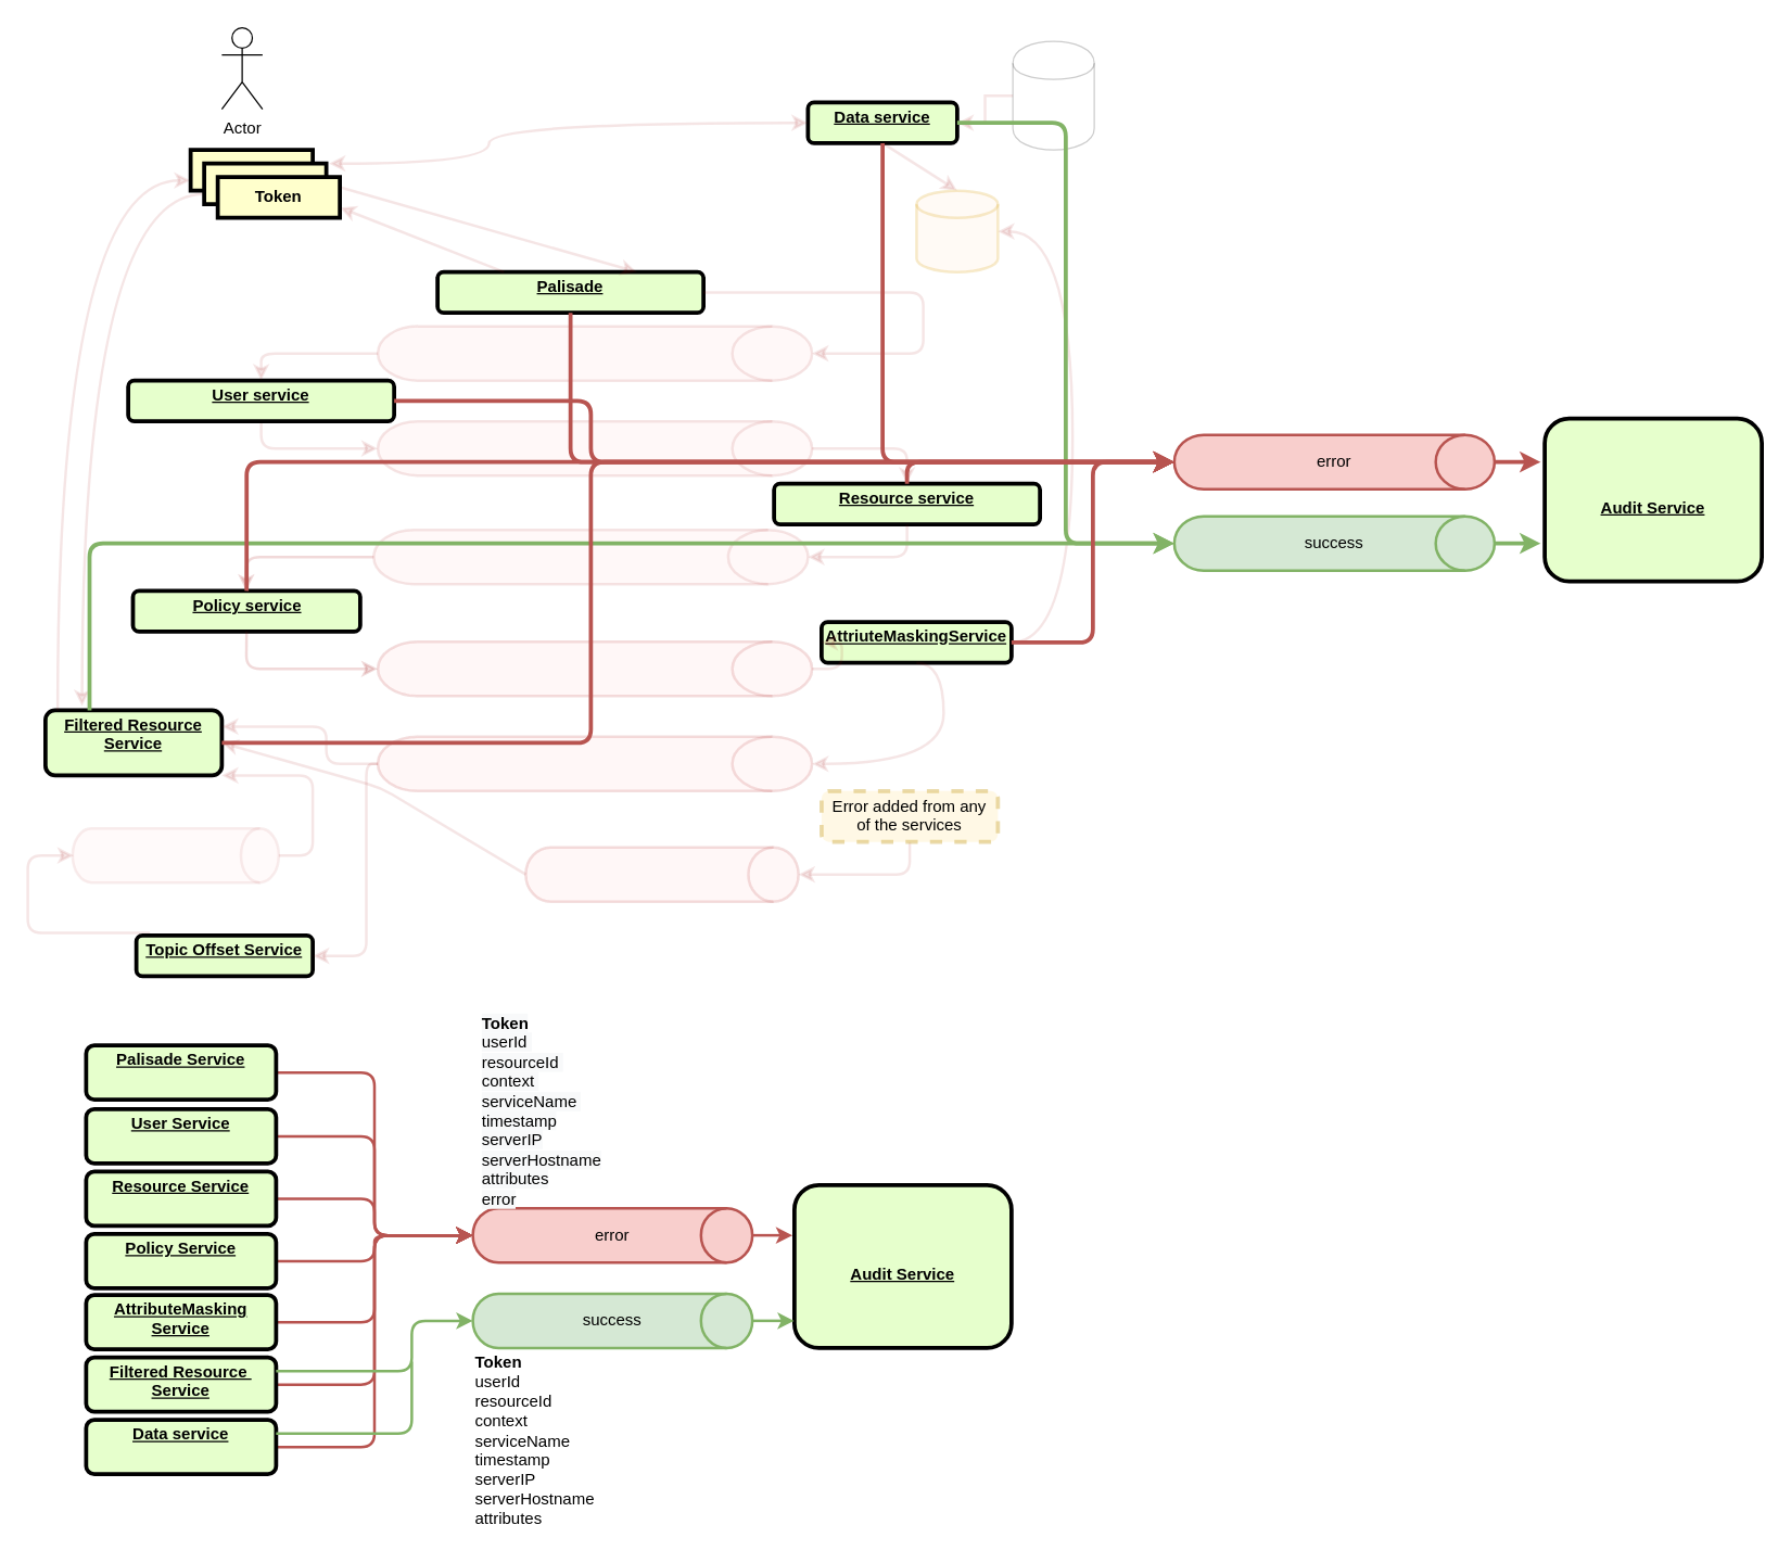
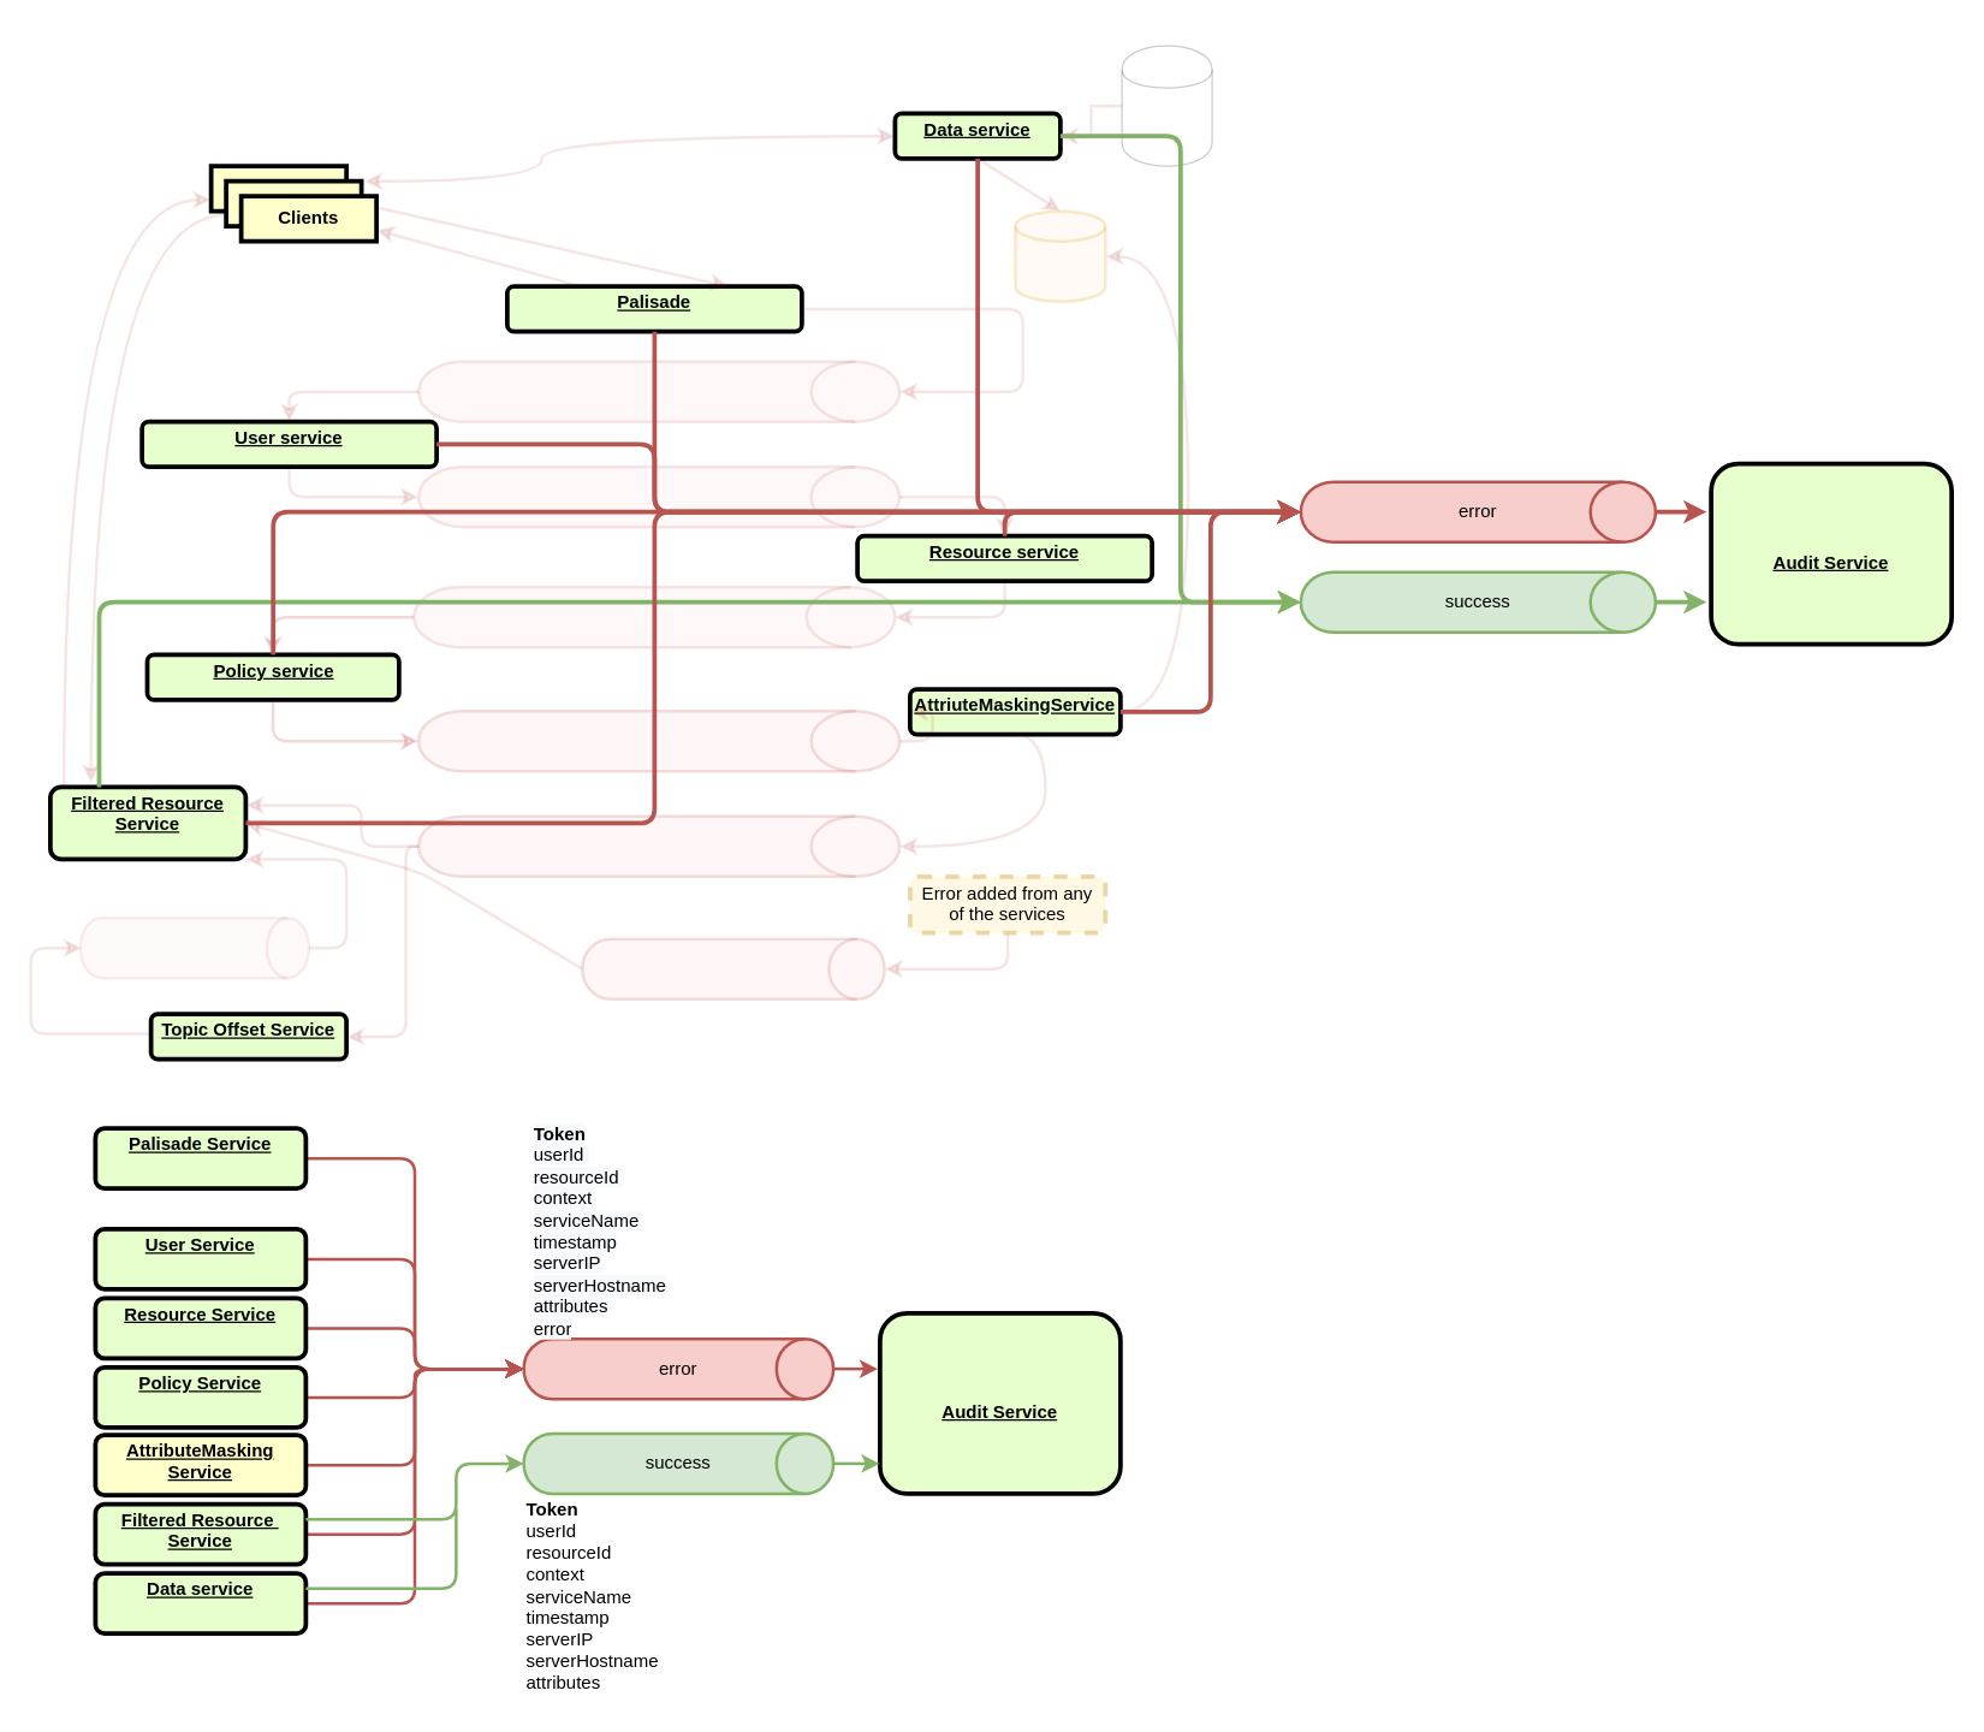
- <mxCell id="10" value="Actor" style="shape=umlActor;verticalLabelPosition=bottom;labelBackgroundColor=#ffffff;verticalAlign=top;html=1;outlineConnect=0;" parent="2" vertex="1"><mxGeometry x="143" width="30" height="60" as="geometry" /></mxCell>
- <mxCell id="46" value="Token" style="whiteSpace=wrap;align=center;verticalAlign=middle;fontStyle=1;strokeWidth=3;fillColor=#FFFFCC;" parent="43" vertex="1"><mxGeometry x="20" y="20" width="90" height="30" as="geometry" /></mxCell>
+ <mxCell id="46" value="Clients" style="whiteSpace=wrap;align=center;verticalAlign=middle;fontStyle=1;strokeWidth=3;fillColor=#FFFFCC;" parent="43" vertex="1"><mxGeometry x="20" y="20" width="90" height="30" as="geometry" /></mxCell>
- <mxCell id="8" value="&lt;p style=&quot;margin: 0px ; margin-top: 4px ; text-align: center ; text-decoration: underline&quot;&gt;Palisade&lt;/p&gt;" style="verticalAlign=middle;align=center;overflow=fill;fontSize=12;fontFamily=Helvetica;html=1;rounded=1;fontStyle=1;strokeWidth=3;fillColor=#E6FFCC;" parent="2" vertex="1"><mxGeometry x="302" y="180" width="196" height="30" as="geometry" /></mxCell>
+ <mxCell id="8" value="&lt;p style=&quot;margin: 0px ; margin-top: 4px ; text-align: center ; text-decoration: underline&quot;&gt;Palisade&lt;/p&gt;" style="verticalAlign=middle;align=center;overflow=fill;fontSize=12;fontFamily=Helvetica;html=1;rounded=1;fontStyle=1;strokeWidth=3;fillColor=#E6FFCC;" parent="2" vertex="1"><mxGeometry x="317" y="170" width="196" height="30" as="geometry" /></mxCell>
- <mxCell id="31" value="&lt;p style=&quot;margin: 0px ; margin-top: 4px ; text-align: center ; text-decoration: underline&quot;&gt;Topic Offset Service&lt;/p&gt;" style="verticalAlign=middle;align=center;overflow=fill;fontSize=12;fontFamily=Helvetica;html=1;rounded=1;fontStyle=1;strokeWidth=3;fillColor=#E6FFCC;" parent="2" vertex="1"><mxGeometry x="80" y="669" width="130" height="30" as="geometry" /></mxCell>
+ <mxCell id="31" value="&lt;p style=&quot;margin: 0px ; margin-top: 4px ; text-align: center ; text-decoration: underline&quot;&gt;Topic Offset Service&lt;/p&gt;" style="verticalAlign=middle;align=center;overflow=fill;fontSize=12;fontFamily=Helvetica;html=1;rounded=1;fontStyle=1;strokeWidth=3;fillColor=#E6FFCC;" parent="2" vertex="1"><mxGeometry x="80" y="654" width="130" height="30" as="geometry" /></mxCell>
- <mxCell id="68" value="&lt;p style=&quot;margin: 0px ; margin-top: 4px ; text-align: center ; text-decoration: underline&quot;&gt;Palisade Service&lt;/p&gt;" style="verticalAlign=middle;align=center;overflow=fill;fontSize=12;fontFamily=Helvetica;html=1;rounded=1;fontStyle=1;strokeWidth=3;fillColor=#E6FFCC" parent="1" vertex="1"><mxGeometry x="63" y="770" width="140" height="40" as="geometry" /></mxCell>
+ <mxCell id="68" value="&lt;p style=&quot;margin: 0px ; margin-top: 4px ; text-align: center ; text-decoration: underline&quot;&gt;Palisade Service&lt;/p&gt;" style="verticalAlign=middle;align=center;overflow=fill;fontSize=12;fontFamily=Helvetica;html=1;rounded=1;fontStyle=1;strokeWidth=3;fillColor=#E6FFCC" parent="1" vertex="1"><mxGeometry x="63" y="750" width="140" height="40" as="geometry" /></mxCell>
- <mxCell id="76" value="&lt;p style=&quot;margin: 0px ; margin-top: 4px ; text-align: center ; text-decoration: underline&quot;&gt;AttributeMasking&lt;br&gt;Service&lt;/p&gt;" style="verticalAlign=middle;align=center;overflow=fill;fontSize=12;fontFamily=Helvetica;html=1;rounded=1;fontStyle=1;strokeWidth=3;fillColor=#E6FFCC" parent="1" vertex="1"><mxGeometry x="63" y="954" width="140" height="40" as="geometry" /></mxCell>
+ <mxCell id="76" value="&lt;p style=&quot;margin: 0px ; margin-top: 4px ; text-align: center ; text-decoration: underline&quot;&gt;AttributeMasking&lt;br&gt;Service&lt;/p&gt;" style="verticalAlign=middle;align=center;overflow=fill;fontSize=12;fontFamily=Helvetica;html=1;rounded=1;fontStyle=1;strokeWidth=3;fillColor=#ffffcc;" parent="1" vertex="1"><mxGeometry x="63" y="954" width="140" height="40" as="geometry" /></mxCell>
